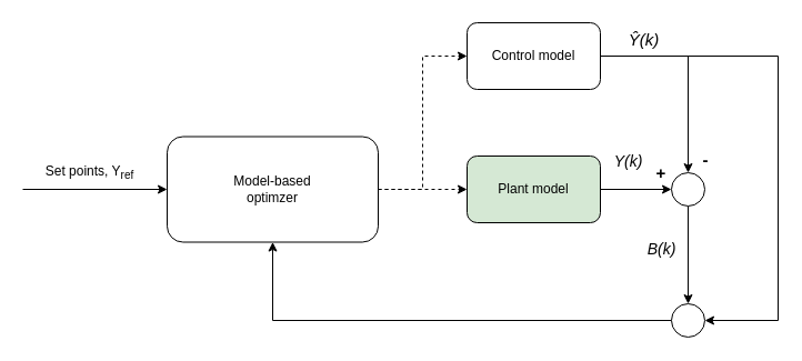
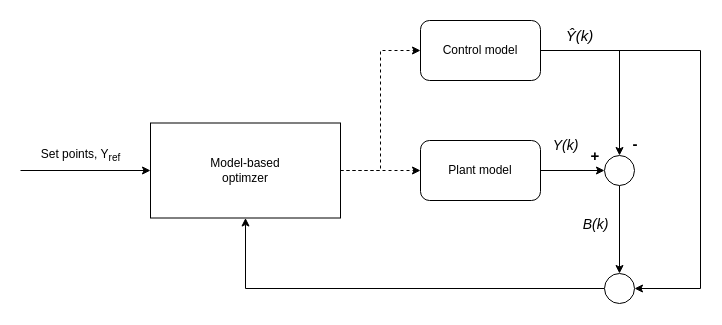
- <mxCell id="13" value="&lt;div&gt;Model-based&lt;/div&gt;&lt;div&gt;optimzer&lt;br&gt;&lt;/div&gt;" style="rounded=1;whiteSpace=wrap;html=1;" vertex="1" parent="1"><mxGeometry x="150" y="122.5" width="190" height="95" as="geometry" /></mxCell>
+ <mxCell id="13" value="&lt;div&gt;Model-based&lt;/div&gt;&lt;div&gt;optimzer&lt;br&gt;&lt;/div&gt;" style="whiteSpace=wrap;html=1;rounded=0;" vertex="1" parent="1"><mxGeometry x="150" y="122.5" width="190" height="95" as="geometry" /></mxCell>
- <mxCell id="6" value="Plant model" style="rounded=1;whiteSpace=wrap;html=1;fillColor=#d5e8d4;" vertex="1" parent="1"><mxGeometry x="420" y="140" width="120" height="60" as="geometry" /></mxCell>
+ <mxCell id="6" value="Plant model" style="rounded=1;whiteSpace=wrap;html=1;" vertex="1" parent="1"><mxGeometry x="420" y="140" width="120" height="60" as="geometry" /></mxCell>
